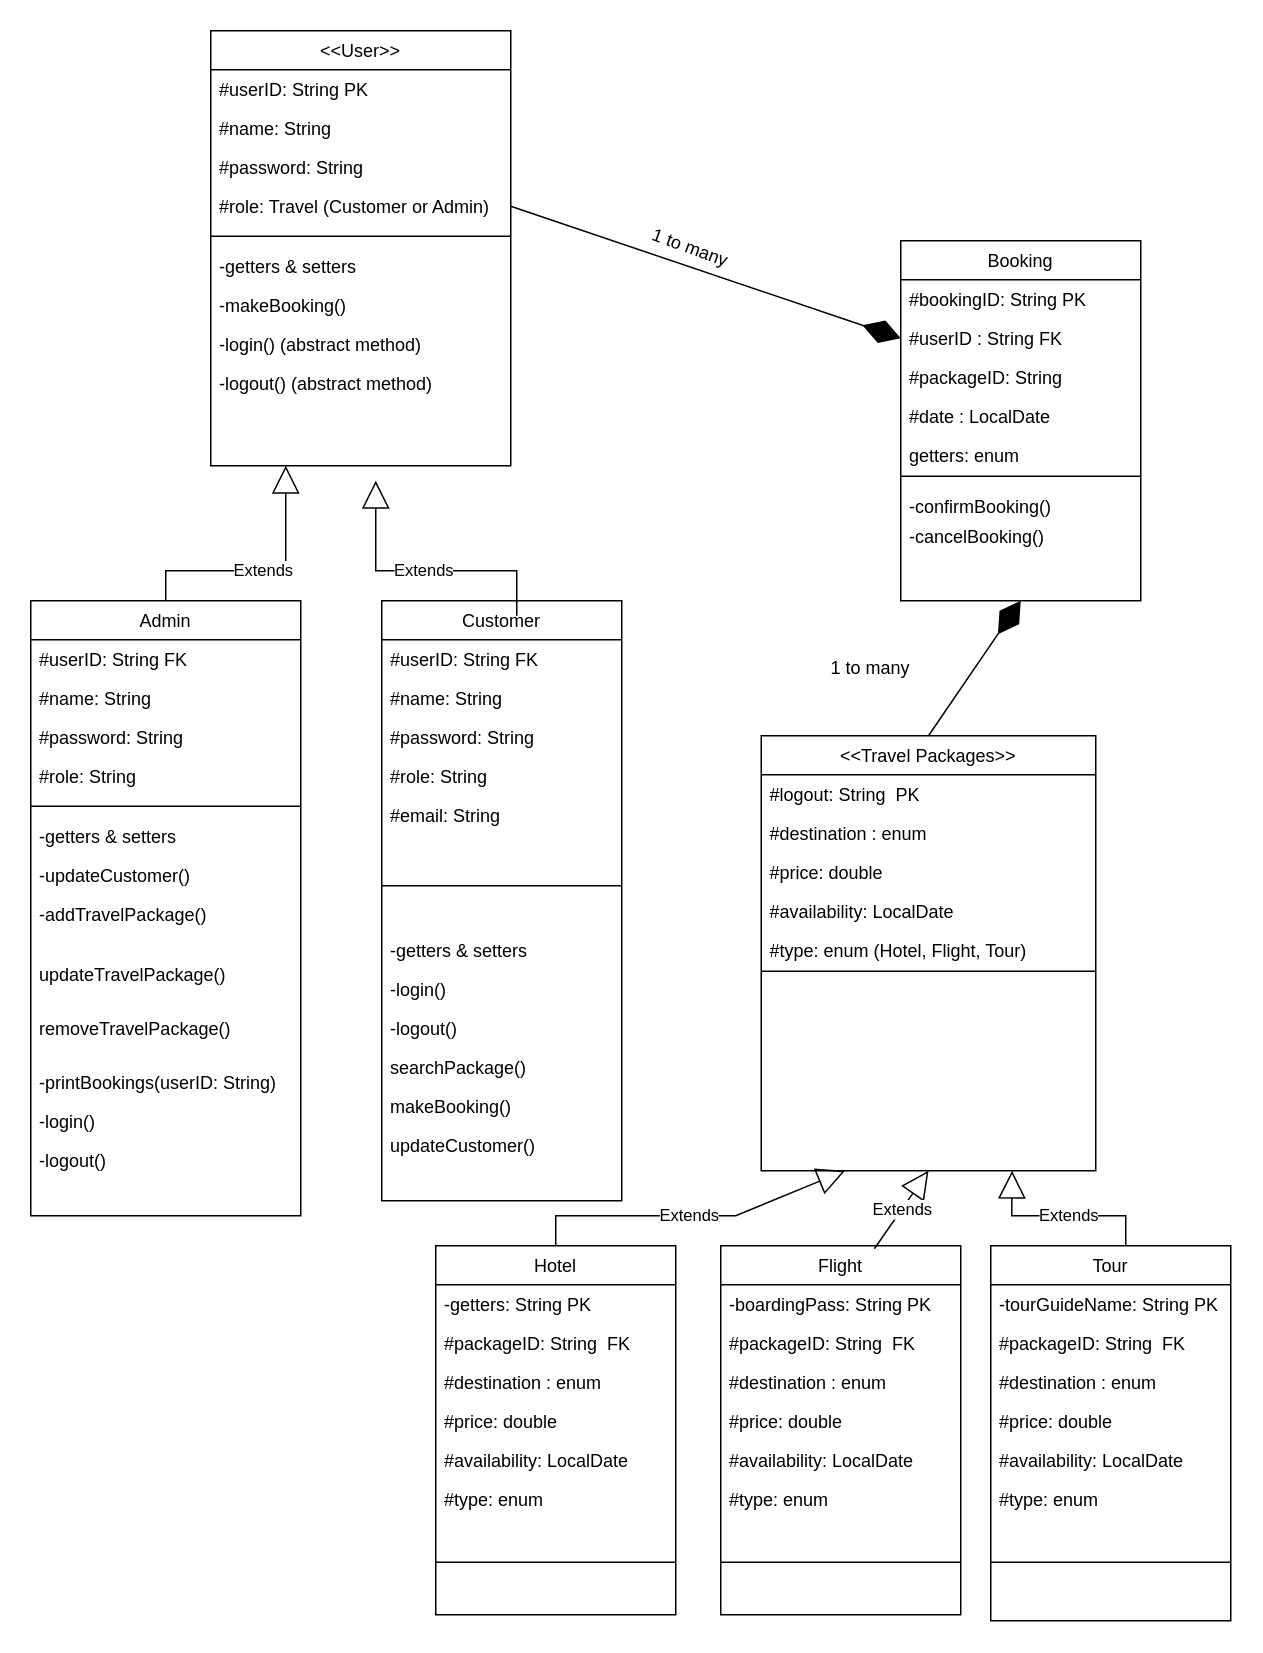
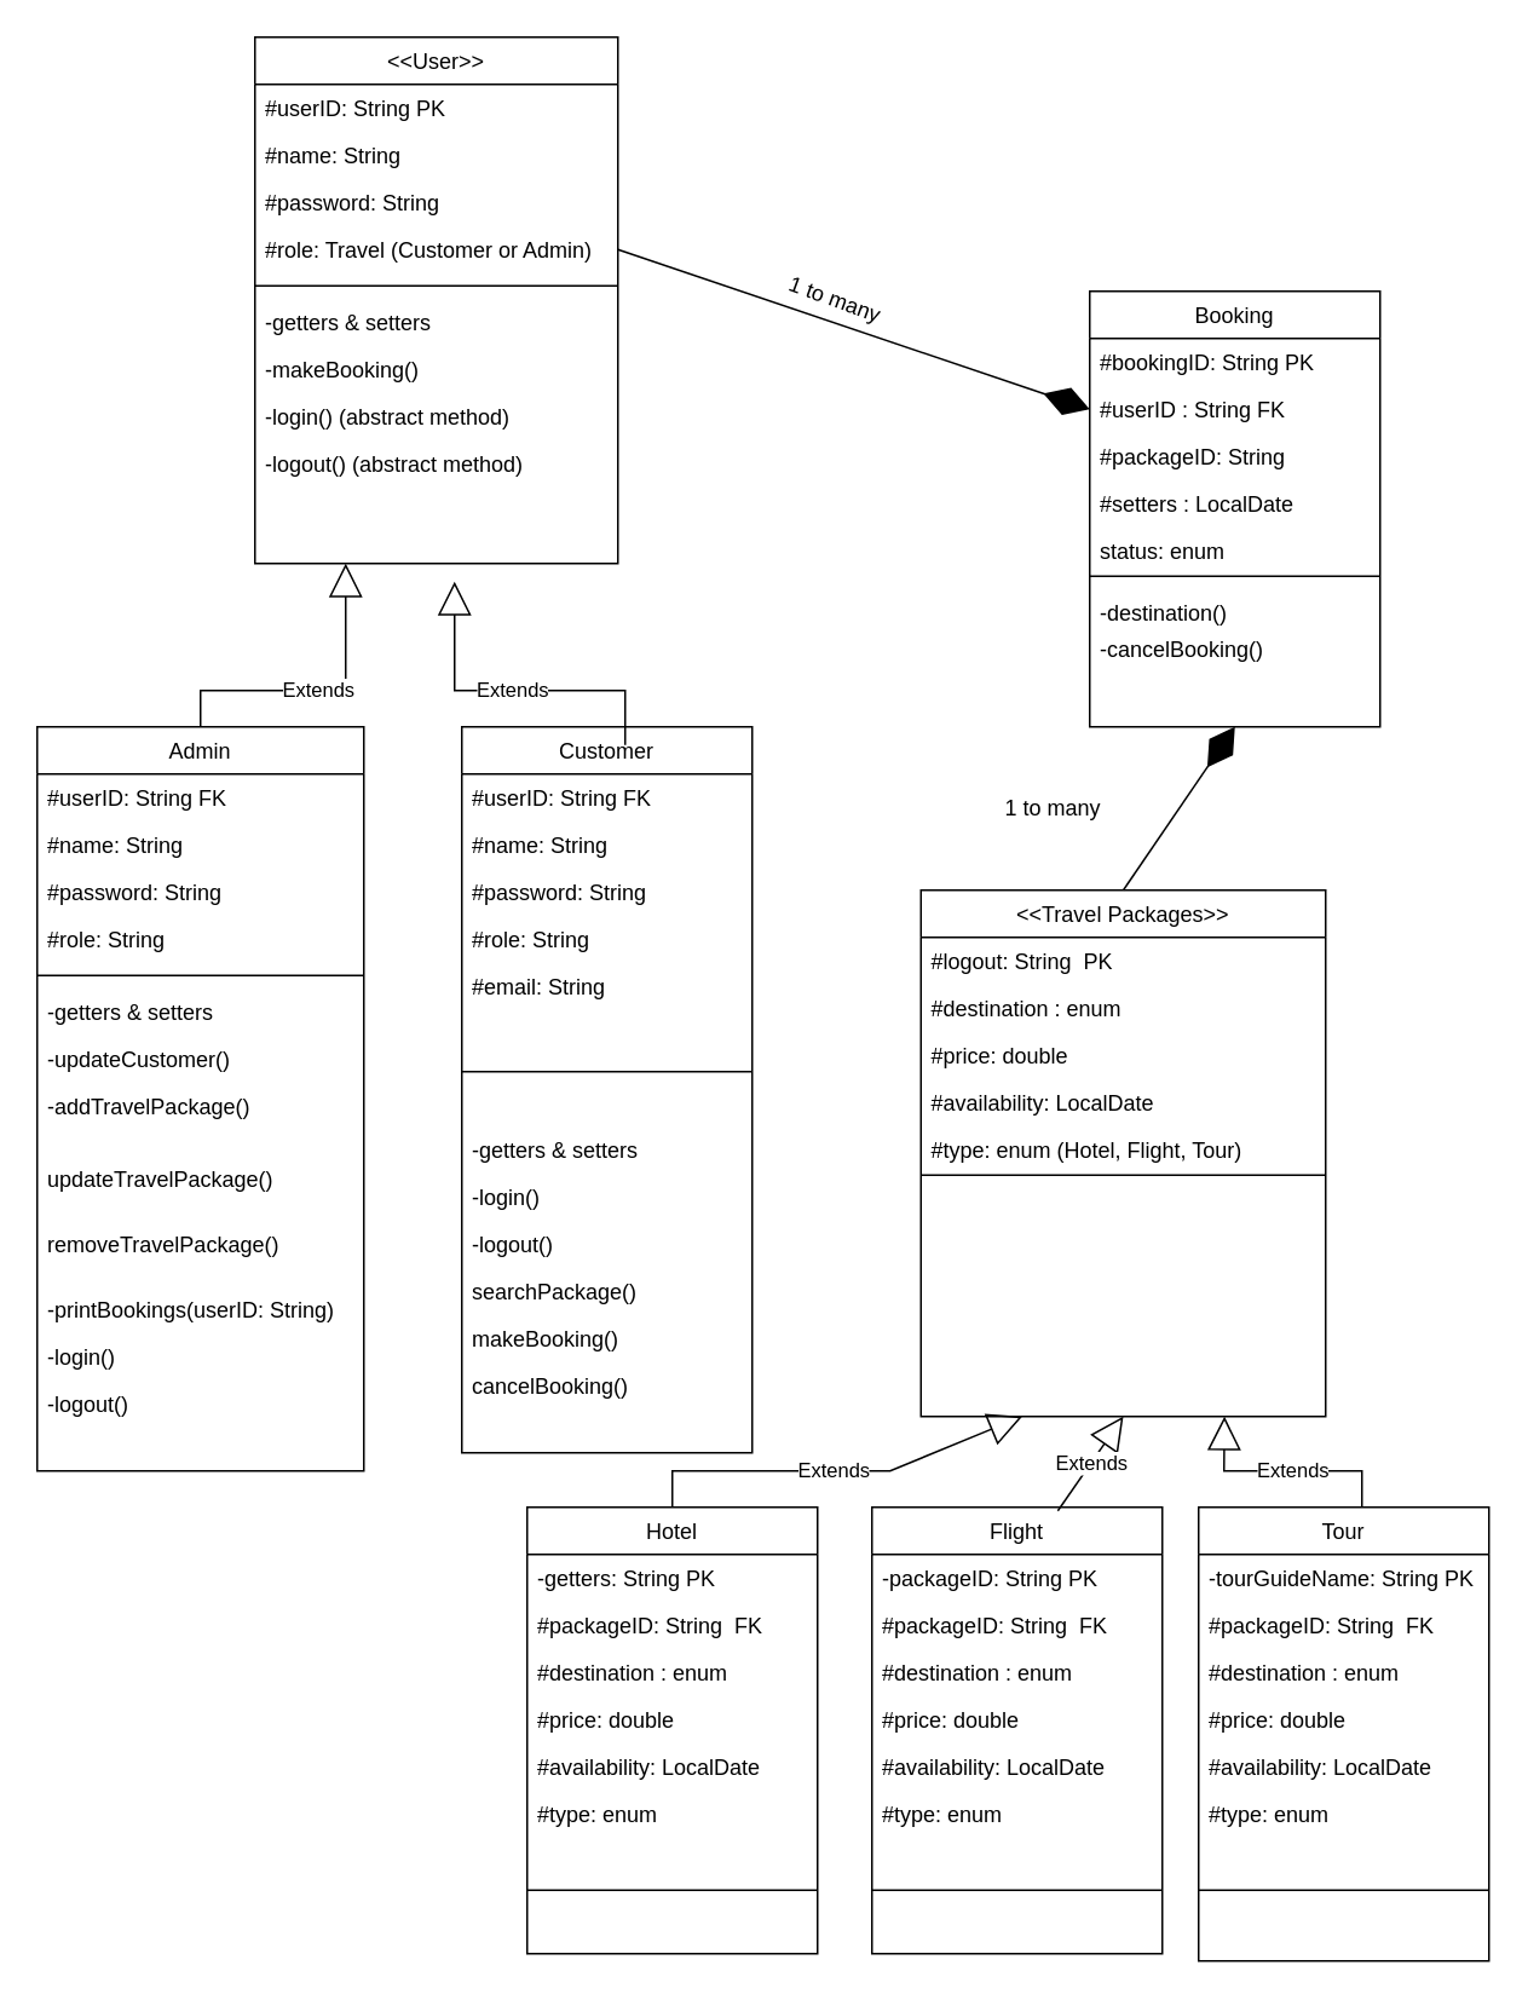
- <mxCell id="39" value="#date : LocalDate" style="text;align=left;verticalAlign=top;spacingLeft=4;spacingRight=4;overflow=hidden;rotatable=0;points=[[0,0.5],[1,0.5]];portConstraint=eastwest;rounded=0;shadow=0;html=0;" vertex="1" parent="35"><mxGeometry y="104" width="160" height="26" as="geometry" /></mxCell>
+ <mxCell id="39" value="#setters : LocalDate" style="text;align=left;verticalAlign=top;spacingLeft=4;spacingRight=4;overflow=hidden;rotatable=0;points=[[0,0.5],[1,0.5]];portConstraint=eastwest;rounded=0;shadow=0;html=0;" vertex="1" parent="35"><mxGeometry y="104" width="160" height="26" as="geometry" /></mxCell>
- <mxCell id="40" value="getters: enum" style="text;align=left;verticalAlign=top;spacingLeft=4;spacingRight=4;overflow=hidden;rotatable=0;points=[[0,0.5],[1,0.5]];portConstraint=eastwest;rounded=0;shadow=0;html=0;" vertex="1" parent="35"><mxGeometry y="130" width="160" height="20" as="geometry" /></mxCell>
+ <mxCell id="40" value="status: enum" style="text;align=left;verticalAlign=top;spacingLeft=4;spacingRight=4;overflow=hidden;rotatable=0;points=[[0,0.5],[1,0.5]];portConstraint=eastwest;rounded=0;shadow=0;html=0;" vertex="1" parent="35"><mxGeometry y="130" width="160" height="20" as="geometry" /></mxCell>
- <mxCell id="42" value="-confirmBooking()" style="text;align=left;verticalAlign=top;spacingLeft=4;spacingRight=4;overflow=hidden;rotatable=0;points=[[0,0.5],[1,0.5]];portConstraint=eastwest;rounded=0;shadow=0;html=0;" vertex="1" parent="35"><mxGeometry y="164" width="160" height="20" as="geometry" /></mxCell>
+ <mxCell id="42" value="-destination()" style="text;align=left;verticalAlign=top;spacingLeft=4;spacingRight=4;overflow=hidden;rotatable=0;points=[[0,0.5],[1,0.5]];portConstraint=eastwest;rounded=0;shadow=0;html=0;" vertex="1" parent="35"><mxGeometry y="164" width="160" height="20" as="geometry" /></mxCell>
- <mxCell id="56" value="updateCustomer()" style="text;align=left;verticalAlign=top;spacingLeft=4;spacingRight=4;overflow=hidden;rotatable=0;points=[[0,0.5],[1,0.5]];portConstraint=eastwest;rounded=0;shadow=0;html=0;" vertex="1" parent="44"><mxGeometry y="350" width="160" height="26" as="geometry" /></mxCell>
+ <mxCell id="56" value="cancelBooking()" style="text;align=left;verticalAlign=top;spacingLeft=4;spacingRight=4;overflow=hidden;rotatable=0;points=[[0,0.5],[1,0.5]];portConstraint=eastwest;rounded=0;shadow=0;html=0;" vertex="1" parent="44"><mxGeometry y="350" width="160" height="26" as="geometry" /></mxCell>
- <mxCell id="66" value="-boardingPass: String PK" style="text;align=left;verticalAlign=top;spacingLeft=4;spacingRight=4;overflow=hidden;rotatable=0;points=[[0,0.5],[1,0.5]];portConstraint=eastwest;" vertex="1" parent="65"><mxGeometry y="26" width="160" height="26" as="geometry" /></mxCell>
+ <mxCell id="66" value="-packageID: String PK" style="text;align=left;verticalAlign=top;spacingLeft=4;spacingRight=4;overflow=hidden;rotatable=0;points=[[0,0.5],[1,0.5]];portConstraint=eastwest;" vertex="1" parent="65"><mxGeometry y="26" width="160" height="26" as="geometry" /></mxCell>
